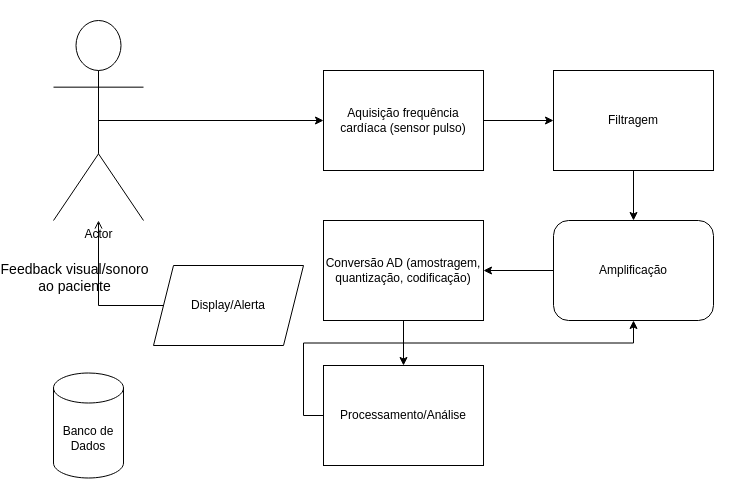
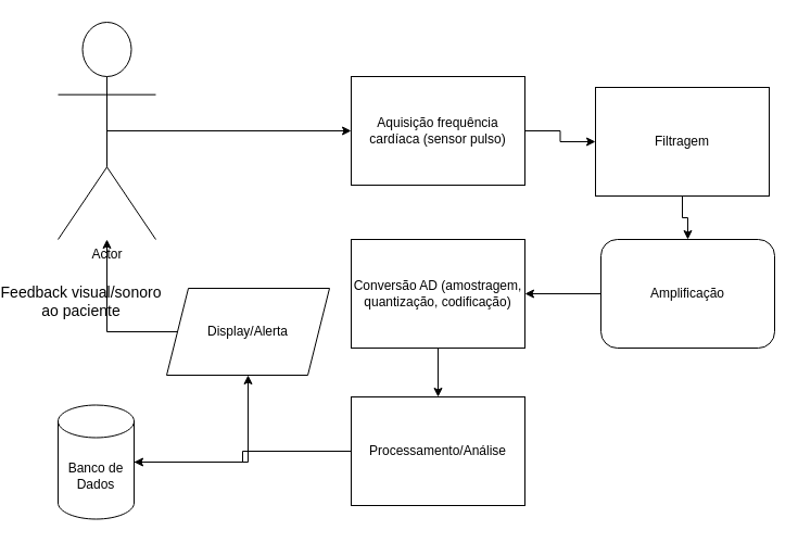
- <mxCell id="7" value="Filtragem" style="whiteSpace=wrap;html=1;" vertex="1" parent="1"><mxGeometry x="520" y="70" width="160" height="100" as="geometry" /></mxCell>
+ <mxCell id="7" value="Filtragem" style="whiteSpace=wrap;html=1;" vertex="1" parent="1"><mxGeometry x="515" y="80" width="160" height="100" as="geometry" /></mxCell>
- <mxCell id="16" style="edgeStyle=orthogonalEdgeStyle;rounded=0;orthogonalLoop=1;jettySize=auto;html=1;endArrow=open;" edge="1" parent="1" source="18" target="3"><mxGeometry relative="1" as="geometry" /></mxCell>
+ <mxCell id="16" style="edgeStyle=orthogonalEdgeStyle;rounded=0;orthogonalLoop=1;jettySize=auto;html=1;" edge="1" parent="1" source="18" target="3"><mxGeometry relative="1" as="geometry" /></mxCell>
- <mxCell id="12" style="edgeStyle=orthogonalEdgeStyle;rounded=0;orthogonalLoop=1;jettySize=auto;html=1;exitX=0;exitY=0.5;exitDx=0;exitDy=0;" edge="1" parent="1" source="13" target="9"><mxGeometry relative="1" as="geometry" /></mxCell>
+ <mxCell id="12" style="edgeStyle=orthogonalEdgeStyle;rounded=0;orthogonalLoop=1;jettySize=auto;html=1;exitX=0;exitY=0.5;exitDx=0;exitDy=0;entryX=1;entryY=0.5;entryDx=0;entryDy=0;entryPerimeter=0;" edge="1" parent="1" source="13" target="15"><mxGeometry relative="1" as="geometry" /></mxCell>
+ <mxCell id="14" style="edgeStyle=orthogonalEdgeStyle;rounded=0;orthogonalLoop=1;jettySize=auto;html=1;entryX=0.5;entryY=1;entryDx=0;entryDy=0;" edge="1" parent="1" source="15" target="18"><mxGeometry relative="1" as="geometry" /></mxCell>
